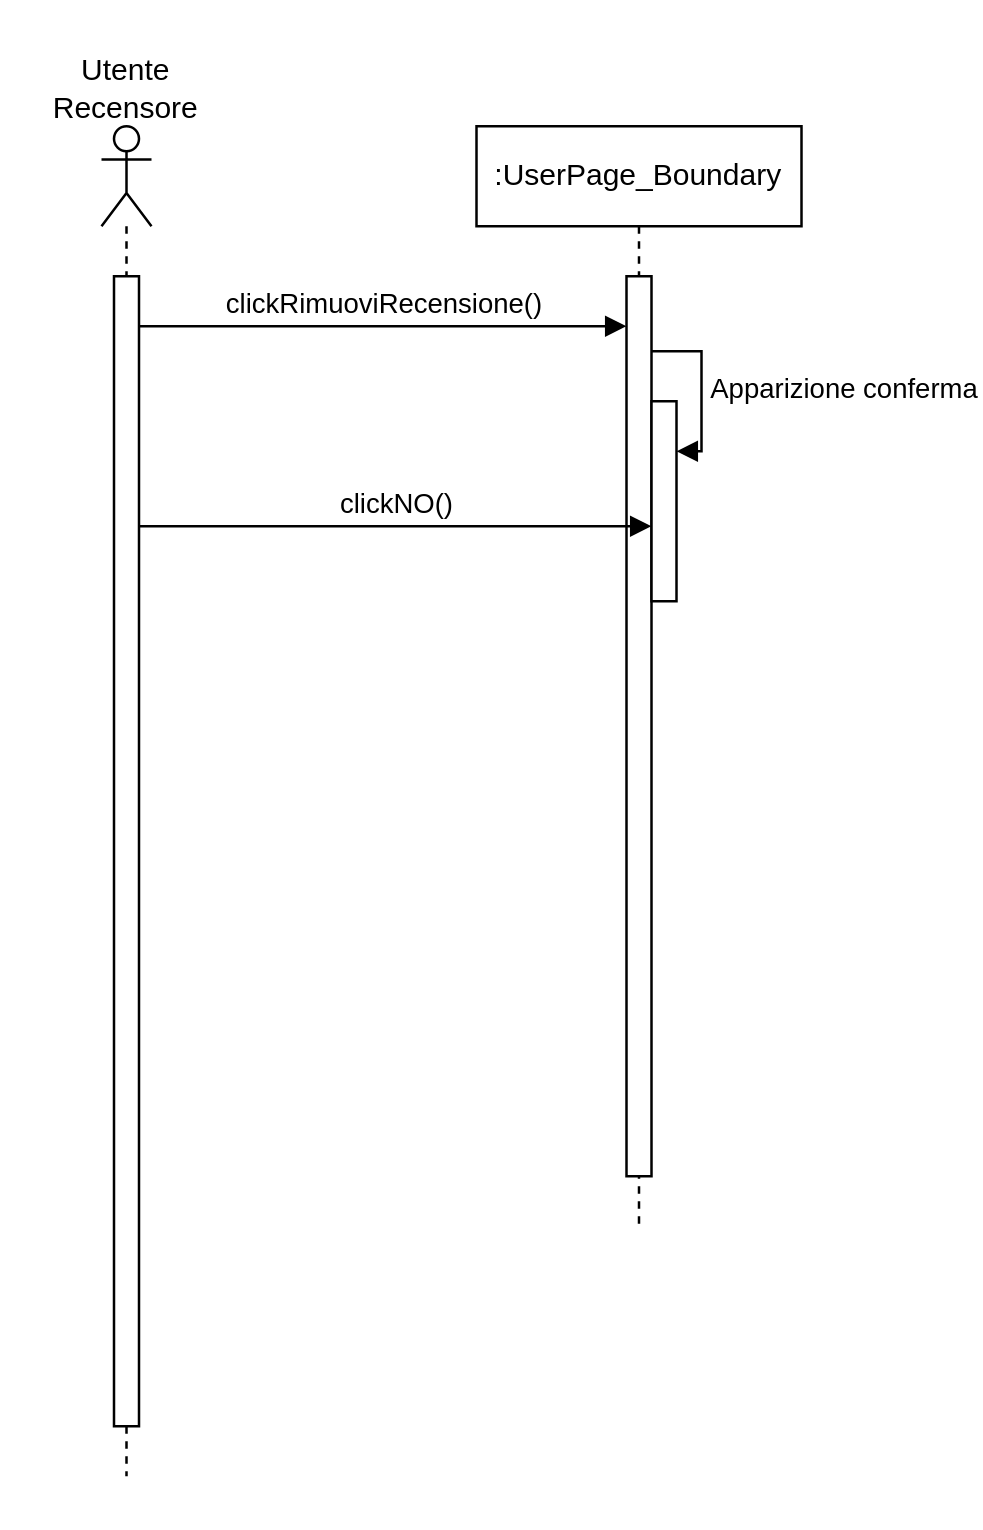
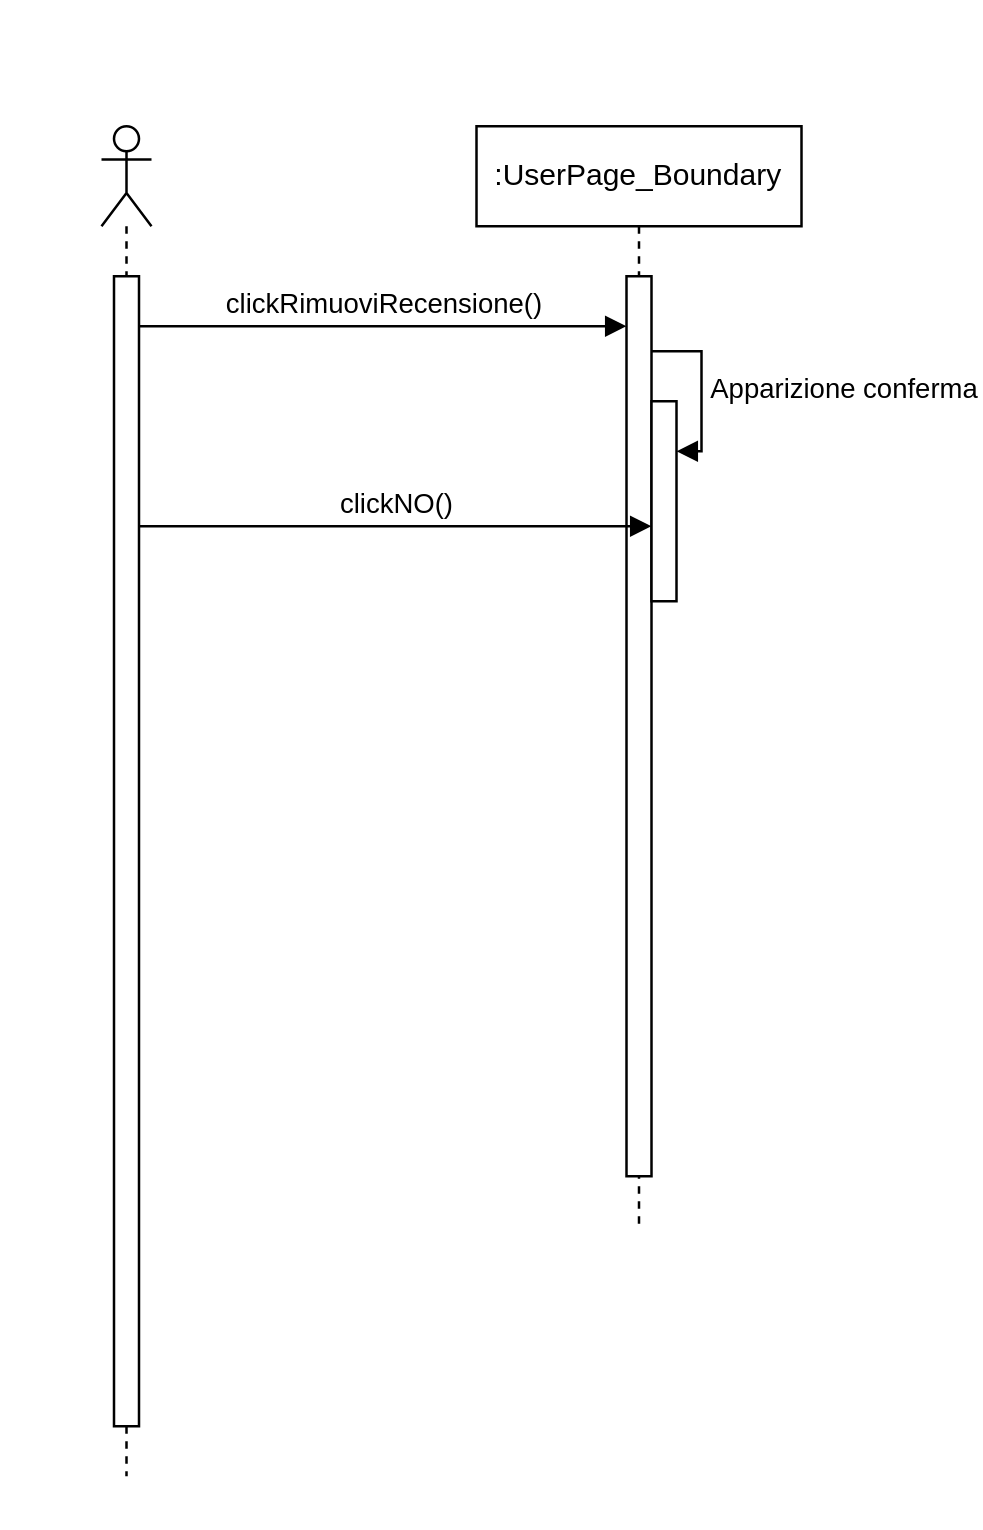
- <mxCell id="4" value="Utente Recensore" style="text;html=1;align=center;verticalAlign=middle;whiteSpace=wrap;rounded=0;" vertex="1" parent="1"><mxGeometry x="20" y="20" width="60" height="30" as="geometry" /></mxCell>
